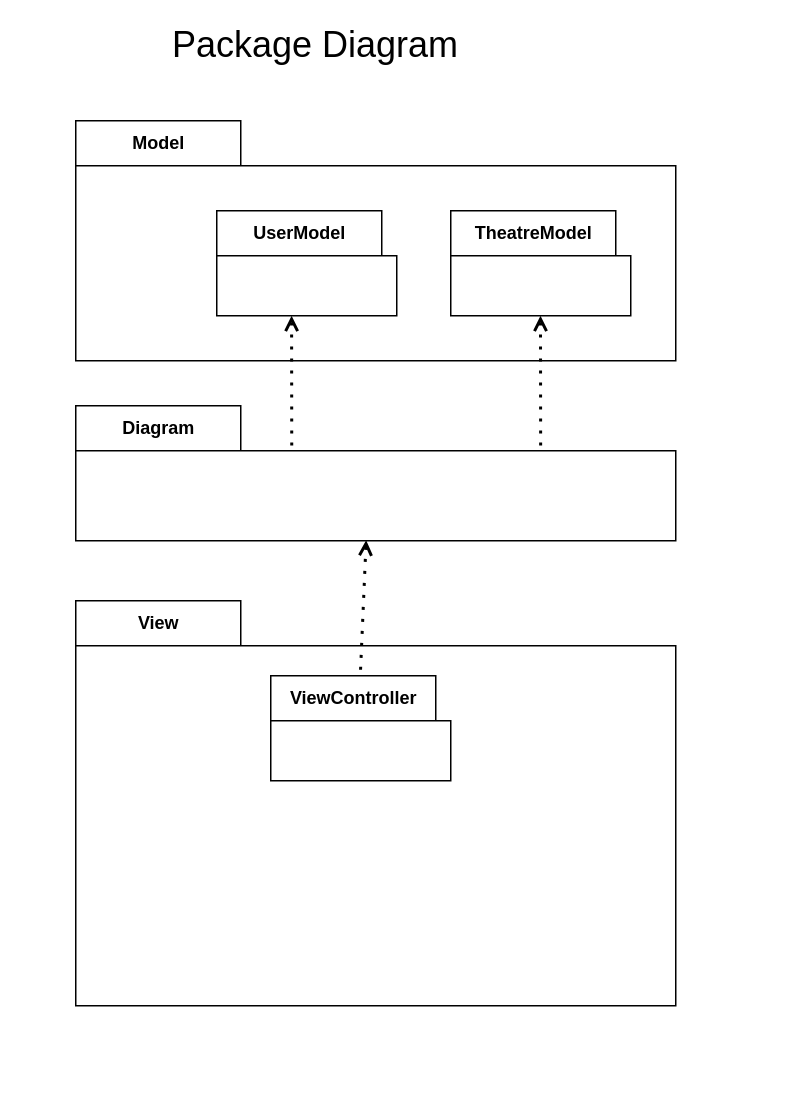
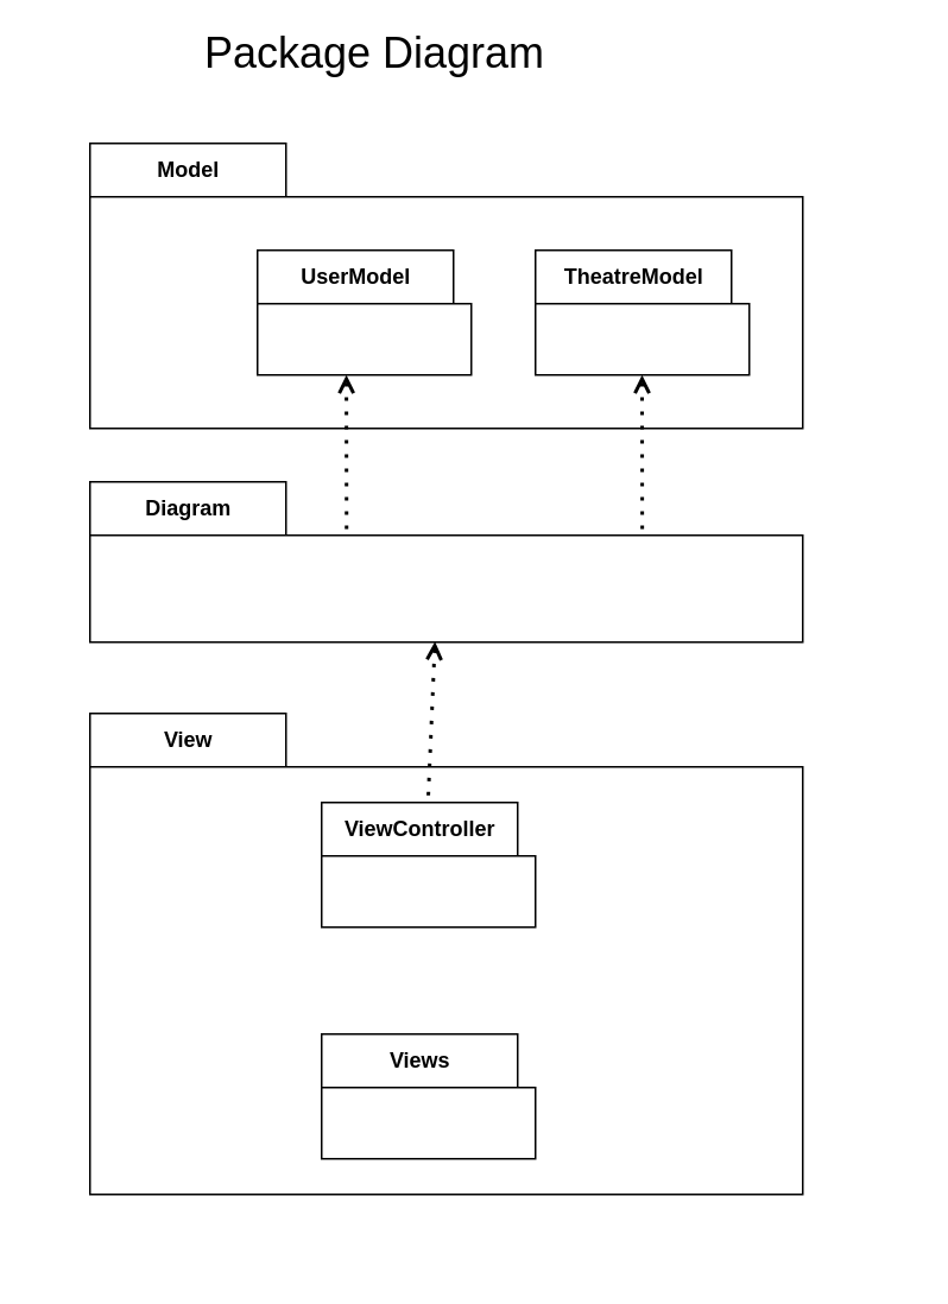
+ <mxCell id="4" value="Views" style="shape=folder;fontStyle=1;tabWidth=110;tabHeight=30;tabPosition=left;html=1;boundedLbl=1;labelInHeader=1;" parent="1" vertex="1"><mxGeometry x="180" y="580" width="120" height="70" as="geometry" /></mxCell>
